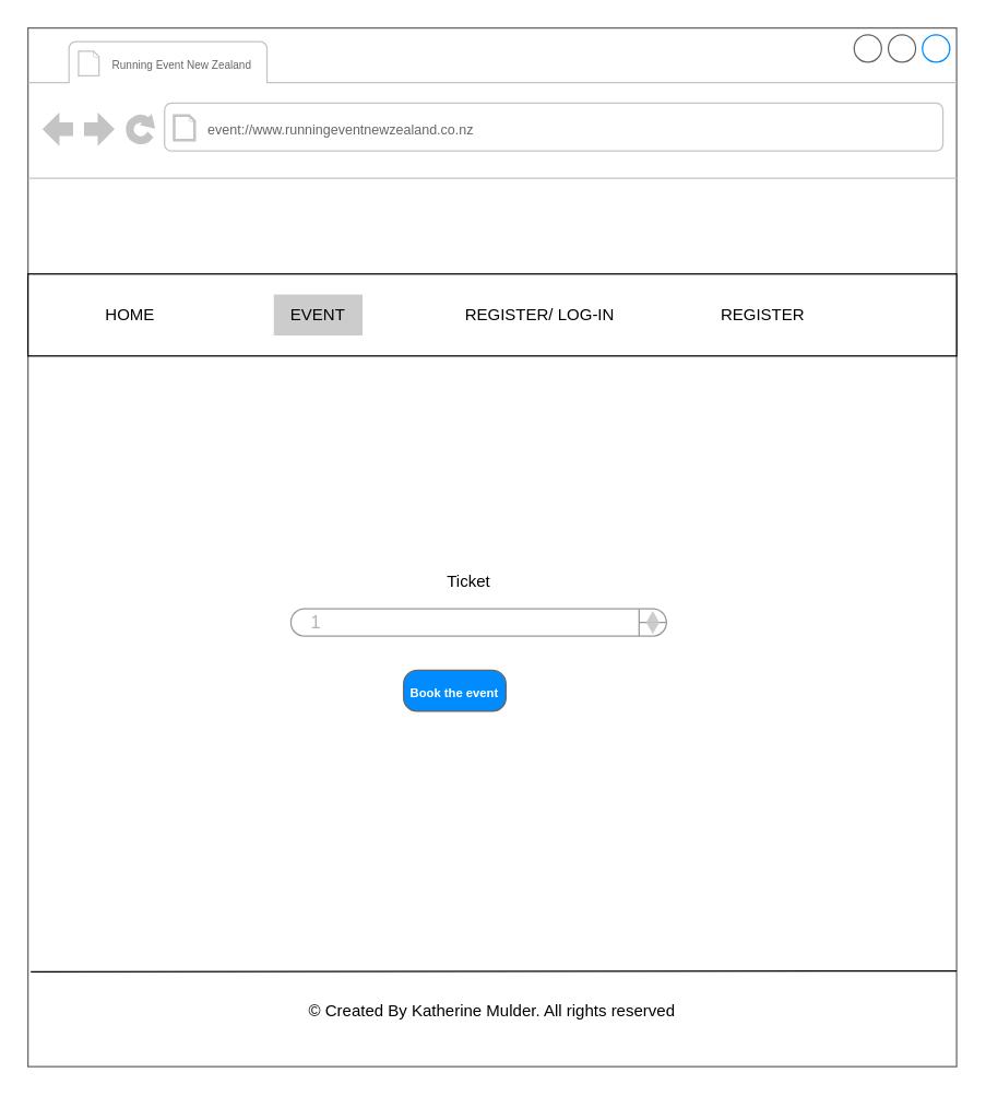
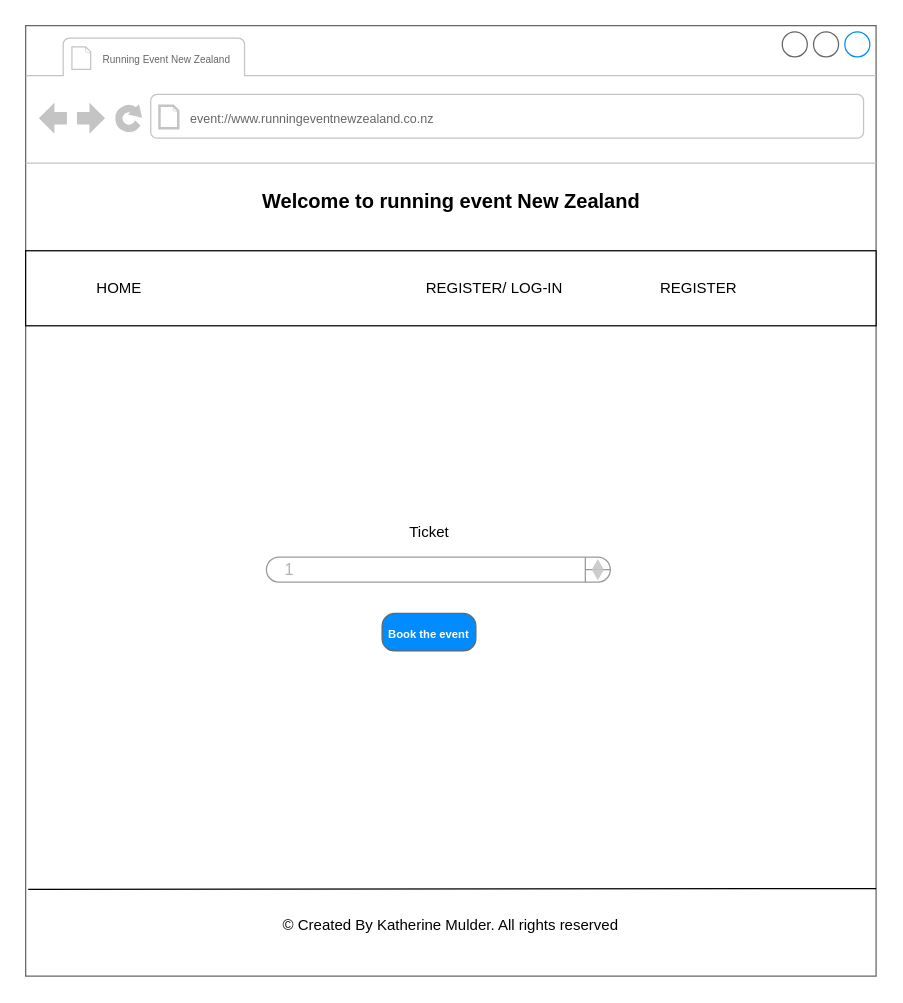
+ <mxCell id="9" value="&lt;b&gt;&lt;font style=&quot;font-size: 16px;&quot;&gt;Welcome to running event New Zealand&lt;/font&gt;&lt;/b&gt;" style="text;html=1;strokeColor=none;fillColor=none;align=center;verticalAlign=middle;whiteSpace=wrap;rounded=0;" vertex="1" parent="2"><mxGeometry x="158" y="120" width="365" height="40" as="geometry" /></mxCell>
- <mxCell id="7" value="EVENT" style="rounded=0;whiteSpace=wrap;html=1;strokeColor=none;fillColor=#CCCCCC;" vertex="1" parent="2"><mxGeometry x="180" y="195" width="65" height="30" as="geometry" /></mxCell>
- <mxCell id="11" value="&lt;font style=&quot;font-size: 9px;&quot;&gt;Book the event&lt;/font&gt;" style="strokeWidth=1;shadow=0;dashed=0;align=center;html=1;shape=mxgraph.mockup.buttons.button;strokeColor=#666666;fontColor=#ffffff;mainText=;buttonStyle=round;fontSize=17;fontStyle=1;fillColor=#008cff;whiteSpace=wrap;" vertex="1" parent="2"><mxGeometry x="275" y="470" width="75" height="30" as="geometry" /></mxCell>
+ <mxCell id="11" value="&lt;font style=&quot;font-size: 9px;&quot;&gt;Book the event&lt;/font&gt;" style="strokeWidth=1;shadow=0;dashed=0;align=center;html=1;shape=mxgraph.mockup.buttons.button;strokeColor=#666666;fontColor=#ffffff;mainText=;buttonStyle=round;fontSize=17;fontStyle=1;fillColor=#008cff;whiteSpace=wrap;" vertex="1" parent="2"><mxGeometry x="285" y="470" width="75" height="30" as="geometry" /></mxCell>
